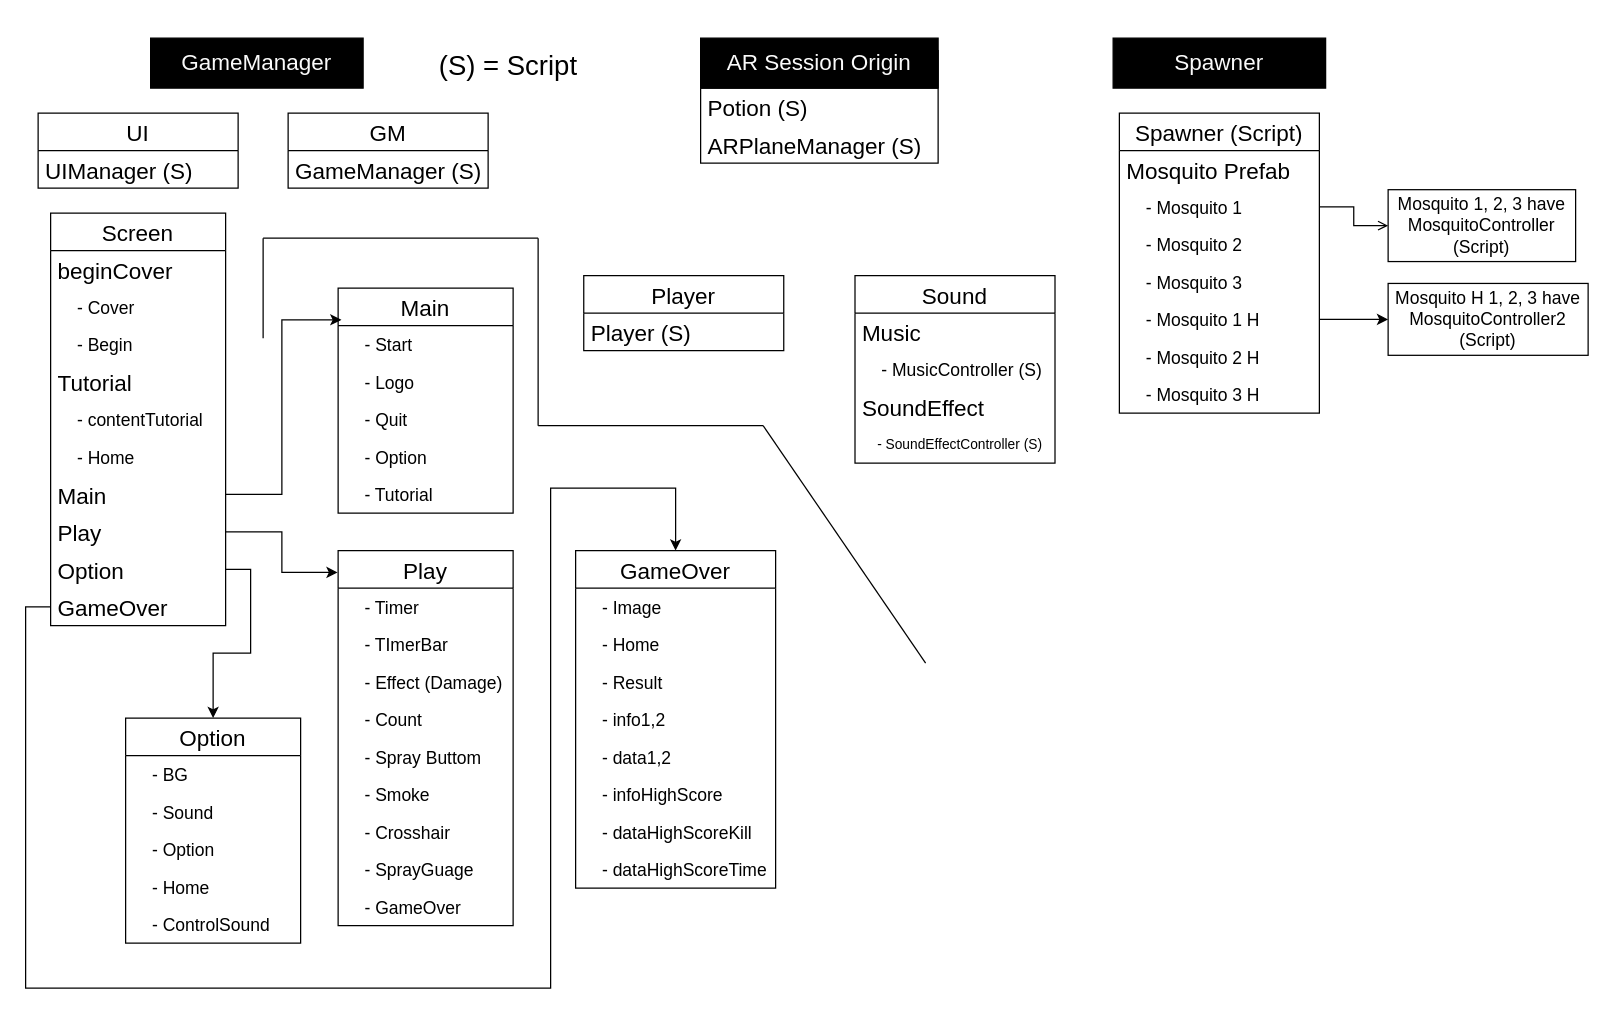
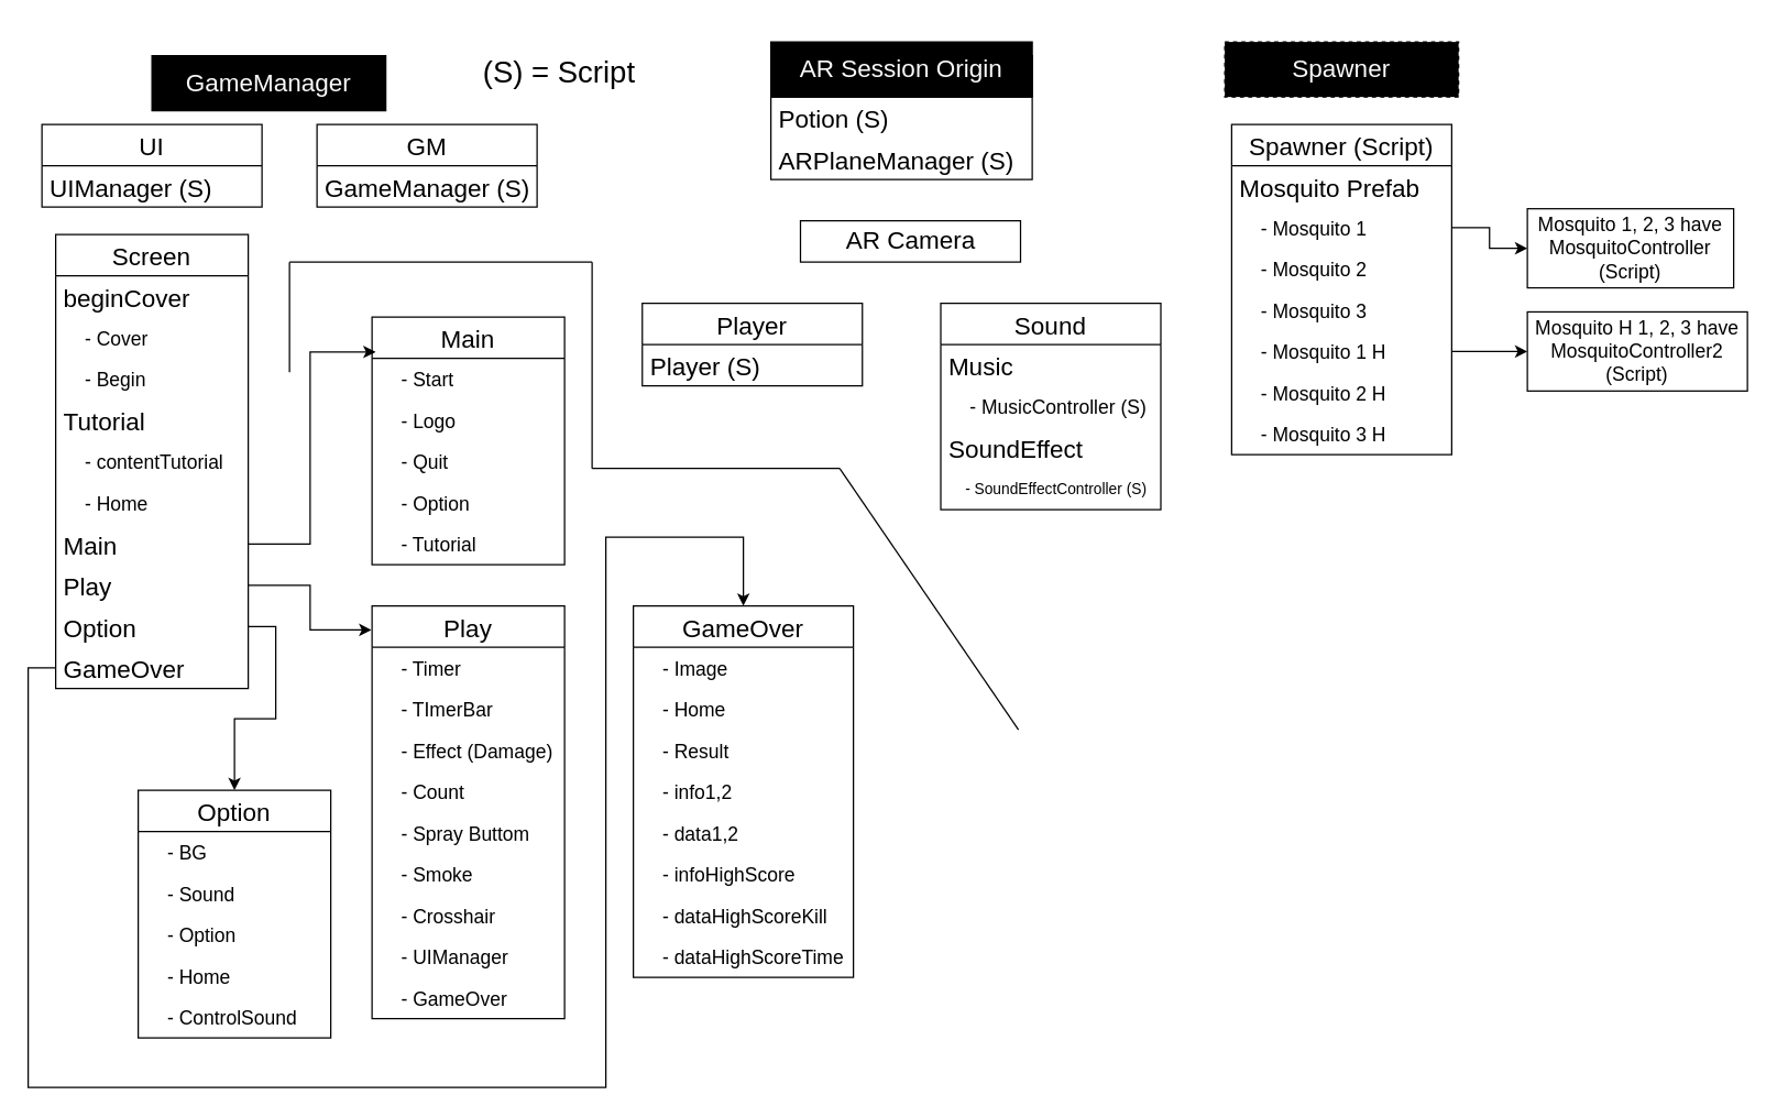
- <mxCell id="5" value="&lt;font color=&quot;#fafafa&quot; style=&quot;font-size: 18px&quot;&gt;GameManager&lt;/font&gt;" style="rounded=0;whiteSpace=wrap;html=1;fillColor=#000000;" parent="1" vertex="1"><mxGeometry x="120" y="30" width="170" height="40" as="geometry" /></mxCell>
+ <mxCell id="5" value="&lt;font color=&quot;#fafafa&quot; style=&quot;font-size: 18px&quot;&gt;GameManager&lt;/font&gt;" style="rounded=0;whiteSpace=wrap;html=1;fillColor=#000000;" parent="1" vertex="1"><mxGeometry x="110" y="40" width="170" height="40" as="geometry" /></mxCell>
- <mxCell id="25" value="&lt;font color=&quot;#fafafa&quot; style=&quot;font-size: 18px&quot;&gt;Spawner&lt;/font&gt;" style="rounded=0;whiteSpace=wrap;html=1;fillColor=#000000;" parent="1" vertex="1"><mxGeometry x="890" y="30" width="170" height="40" as="geometry" /></mxCell>
+ <mxCell id="25" value="&lt;font color=&quot;#fafafa&quot; style=&quot;font-size: 18px&quot;&gt;Spawner&lt;/font&gt;" style="rounded=0;whiteSpace=wrap;html=1;fillColor=#000000;dashed=1;" parent="1" vertex="1"><mxGeometry x="890" y="30" width="170" height="40" as="geometry" /></mxCell>
+ <mxCell id="22" value="&lt;font style=&quot;font-size: 18px&quot;&gt;AR Camera&lt;/font&gt;" style="rounded=0;whiteSpace=wrap;html=1;labelBackgroundColor=#FFFFFF;fontSize=14;fontColor=#000000;fillColor=#FFFFFF;" parent="1" vertex="1"><mxGeometry x="581.5" y="160" width="160" height="30" as="geometry" /></mxCell>
- <mxCell id="34" style="edgeStyle=orthogonalEdgeStyle;rounded=0;orthogonalLoop=1;jettySize=auto;html=1;entryX=0;entryY=0.5;entryDx=0;entryDy=0;endArrow=open;" parent="1" source="28" target="35" edge="1"><mxGeometry relative="1" as="geometry"><mxPoint x="1100" y="165" as="targetPoint" /></mxGeometry></mxCell>
+ <mxCell id="34" style="edgeStyle=orthogonalEdgeStyle;rounded=0;orthogonalLoop=1;jettySize=auto;html=1;entryX=0;entryY=0.5;entryDx=0;entryDy=0;" parent="1" source="28" target="35" edge="1"><mxGeometry relative="1" as="geometry"><mxPoint x="1100" y="165" as="targetPoint" /></mxGeometry></mxCell>
- <mxCell id="55" value="    - SprayGuage" style="text;strokeColor=none;fillColor=none;align=left;verticalAlign=middle;spacingLeft=4;spacingRight=4;overflow=hidden;points=[[0,0.5],[1,0.5]];portConstraint=eastwest;rotatable=0;labelBackgroundColor=#FFFFFF;fontSize=14;fontColor=#000000;" parent="47" vertex="1"><mxGeometry y="240" width="140" height="30" as="geometry" /></mxCell>
+ <mxCell id="55" value="    - UIManager" style="text;strokeColor=none;fillColor=none;align=left;verticalAlign=middle;spacingLeft=4;spacingRight=4;overflow=hidden;points=[[0,0.5],[1,0.5]];portConstraint=eastwest;rotatable=0;labelBackgroundColor=#FFFFFF;fontSize=14;fontColor=#000000;" parent="47" vertex="1"><mxGeometry y="240" width="140" height="30" as="geometry" /></mxCell>
